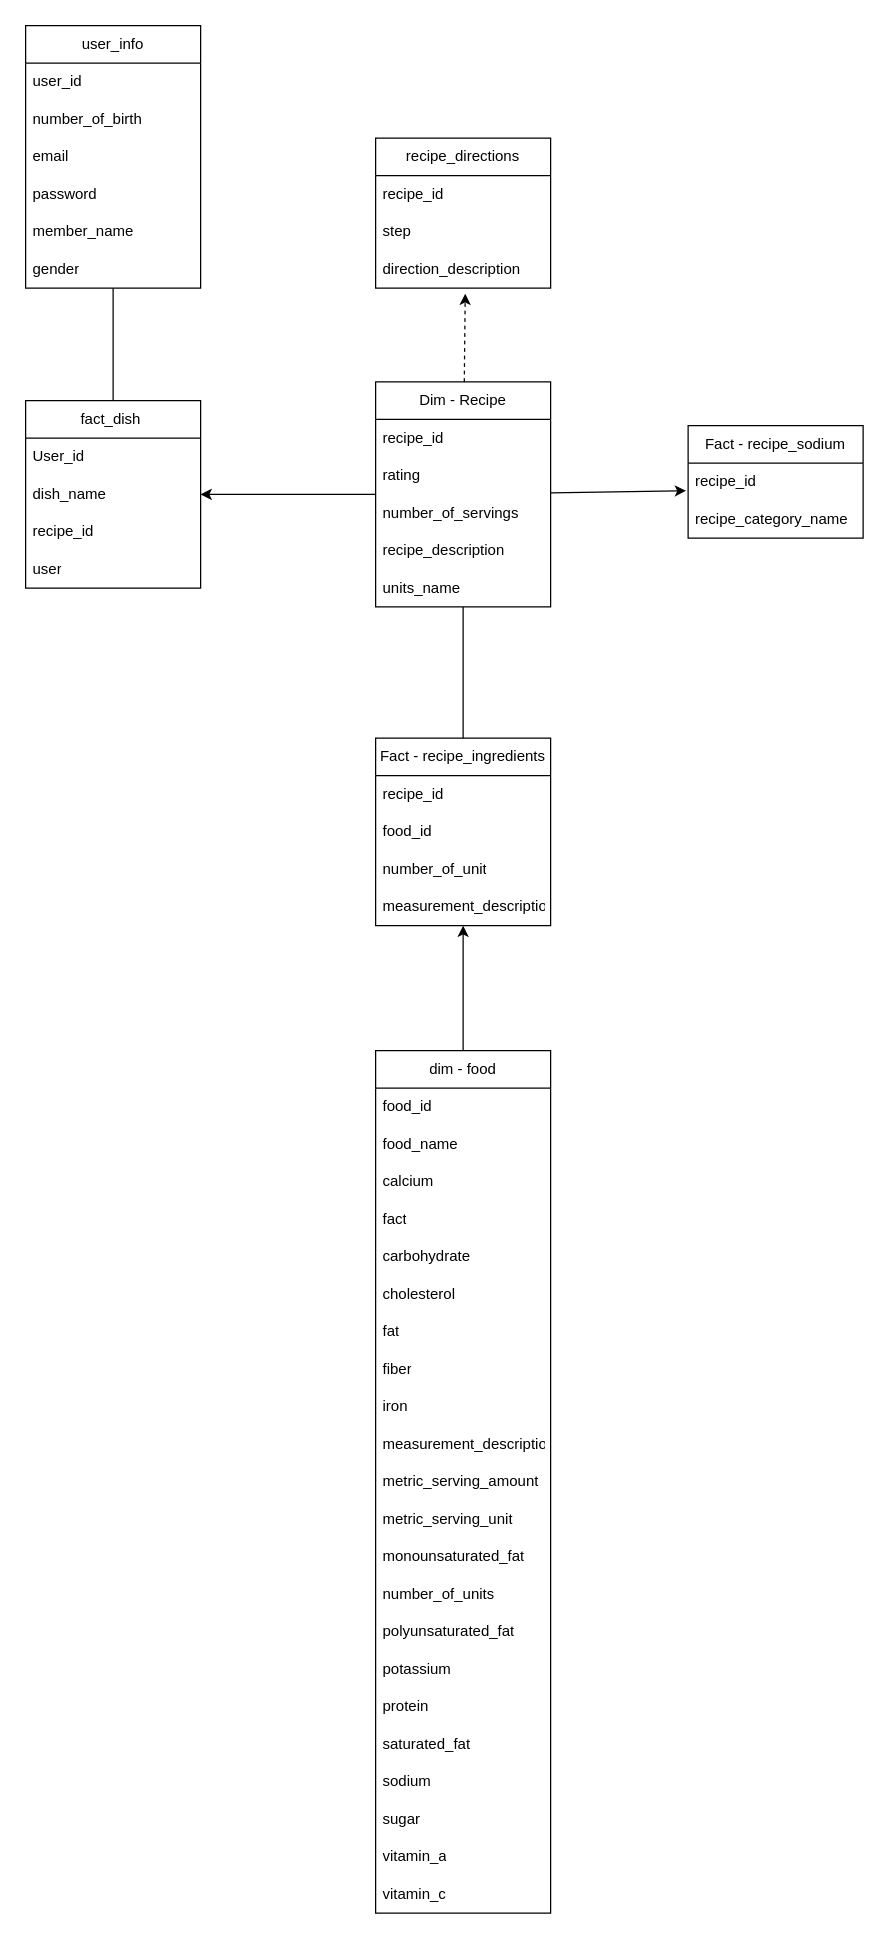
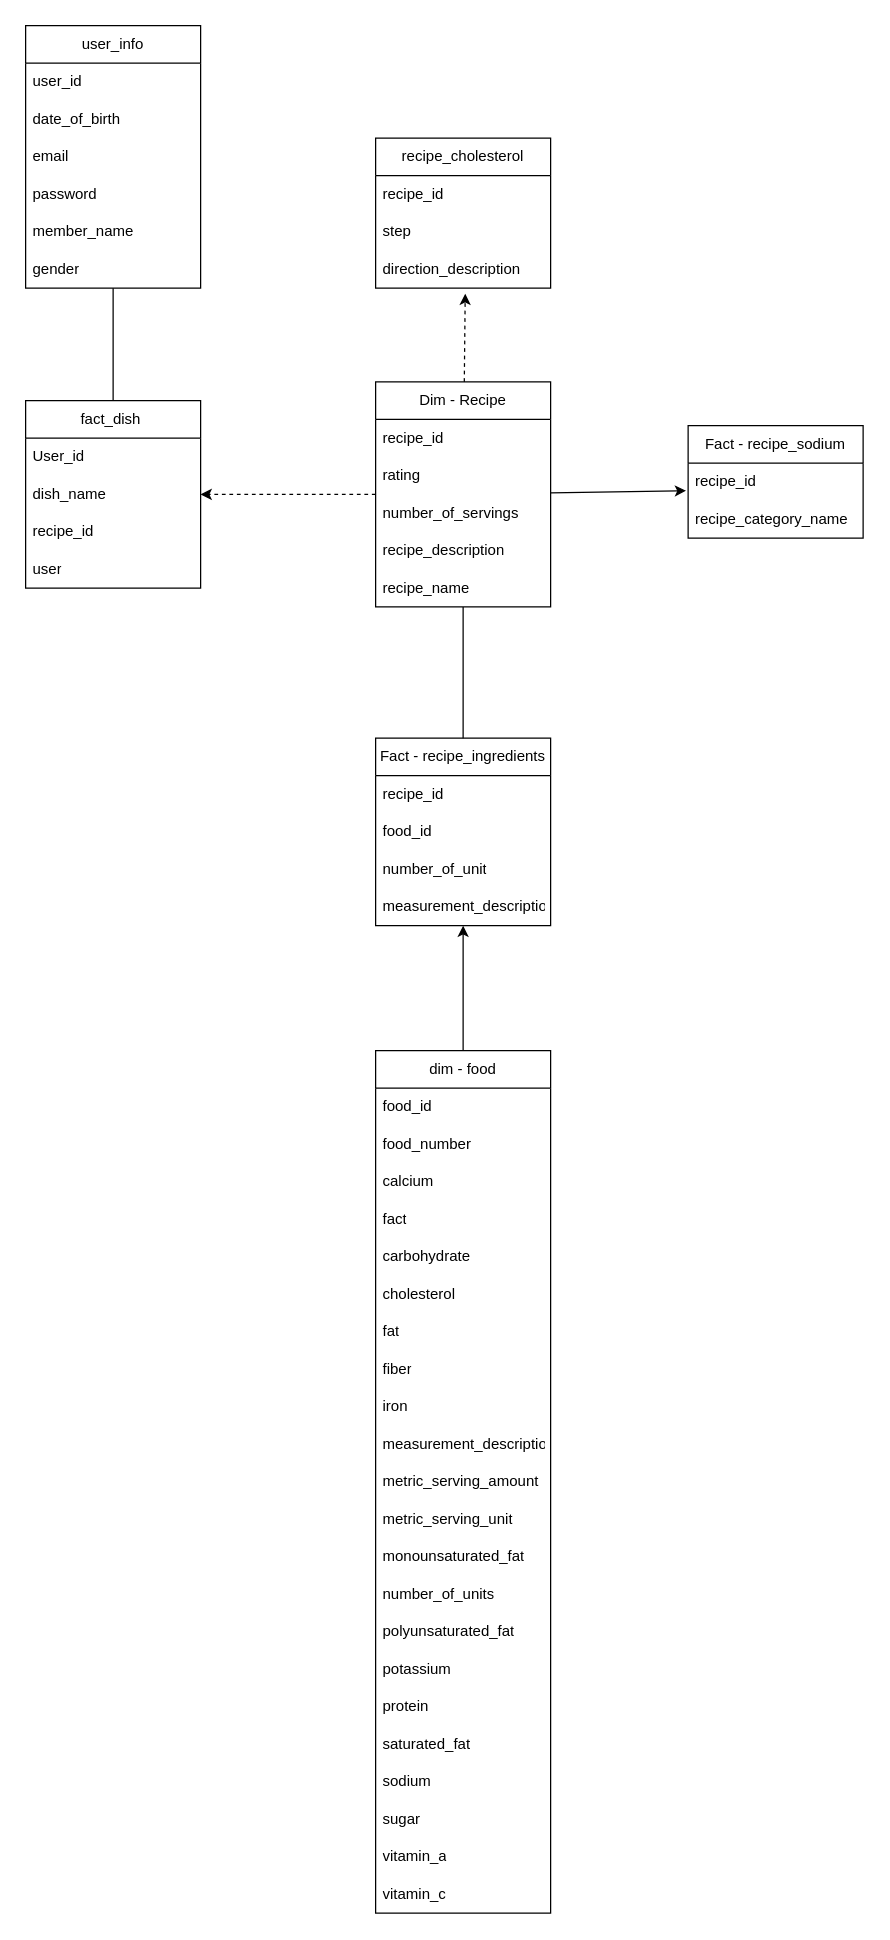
- <mxCell id="22" value="number_of_birth" style="text;strokeColor=none;fillColor=none;align=left;verticalAlign=middle;spacingLeft=4;spacingRight=4;overflow=hidden;points=[[0,0.5],[1,0.5]];portConstraint=eastwest;rotatable=0;whiteSpace=wrap;html=1;" vertex="1" parent="20"><mxGeometry y="60" width="140" height="30" as="geometry" /></mxCell>
+ <mxCell id="22" value="date_of_birth" style="text;strokeColor=none;fillColor=none;align=left;verticalAlign=middle;spacingLeft=4;spacingRight=4;overflow=hidden;points=[[0,0.5],[1,0.5]];portConstraint=eastwest;rotatable=0;whiteSpace=wrap;html=1;" vertex="1" parent="20"><mxGeometry y="60" width="140" height="30" as="geometry" /></mxCell>
- <mxCell id="7" value="recipe_directions" style="swimlane;fontStyle=0;childLayout=stackLayout;horizontal=1;startSize=30;horizontalStack=0;resizeParent=1;resizeParentMax=0;resizeLast=0;collapsible=1;marginBottom=0;whiteSpace=wrap;html=1;" vertex="1" parent="1"><mxGeometry x="300" y="110" width="140" height="120" as="geometry" /></mxCell>
+ <mxCell id="7" value="recipe_cholesterol" style="swimlane;fontStyle=0;childLayout=stackLayout;horizontal=1;startSize=30;horizontalStack=0;resizeParent=1;resizeParentMax=0;resizeLast=0;collapsible=1;marginBottom=0;whiteSpace=wrap;html=1;" vertex="1" parent="1"><mxGeometry x="300" y="110" width="140" height="120" as="geometry" /></mxCell>
- <mxCell id="11" style="edgeStyle=none;rounded=0;orthogonalLoop=1;jettySize=auto;html=1;entryX=1;entryY=0.5;entryDx=0;entryDy=0;" edge="1" parent="1" source="13" target="4"><mxGeometry relative="1" as="geometry" /></mxCell>
+ <mxCell id="11" style="edgeStyle=none;rounded=0;orthogonalLoop=1;jettySize=auto;html=1;entryX=1;entryY=0.5;entryDx=0;entryDy=0;dashed=1;" edge="1" parent="1" source="13" target="4"><mxGeometry relative="1" as="geometry" /></mxCell>
- <mxCell id="18" value="units_name" style="text;strokeColor=none;fillColor=none;align=left;verticalAlign=middle;spacingLeft=4;spacingRight=4;overflow=hidden;points=[[0,0.5],[1,0.5]];portConstraint=eastwest;rotatable=0;whiteSpace=wrap;html=1;" vertex="1" parent="13"><mxGeometry y="150" width="140" height="30" as="geometry" /></mxCell>
+ <mxCell id="18" value="recipe_name" style="text;strokeColor=none;fillColor=none;align=left;verticalAlign=middle;spacingLeft=4;spacingRight=4;overflow=hidden;points=[[0,0.5],[1,0.5]];portConstraint=eastwest;rotatable=0;whiteSpace=wrap;html=1;" vertex="1" parent="13"><mxGeometry y="150" width="140" height="30" as="geometry" /></mxCell>
- <mxCell id="35" value="food_name" style="text;strokeColor=none;fillColor=none;align=left;verticalAlign=middle;spacingLeft=4;spacingRight=4;overflow=hidden;points=[[0,0.5],[1,0.5]];portConstraint=eastwest;rotatable=0;whiteSpace=wrap;html=1;" vertex="1" parent="33"><mxGeometry y="60" width="140" height="30" as="geometry" /></mxCell>
+ <mxCell id="35" value="food_number" style="text;strokeColor=none;fillColor=none;align=left;verticalAlign=middle;spacingLeft=4;spacingRight=4;overflow=hidden;points=[[0,0.5],[1,0.5]];portConstraint=eastwest;rotatable=0;whiteSpace=wrap;html=1;" vertex="1" parent="33"><mxGeometry y="60" width="140" height="30" as="geometry" /></mxCell>
